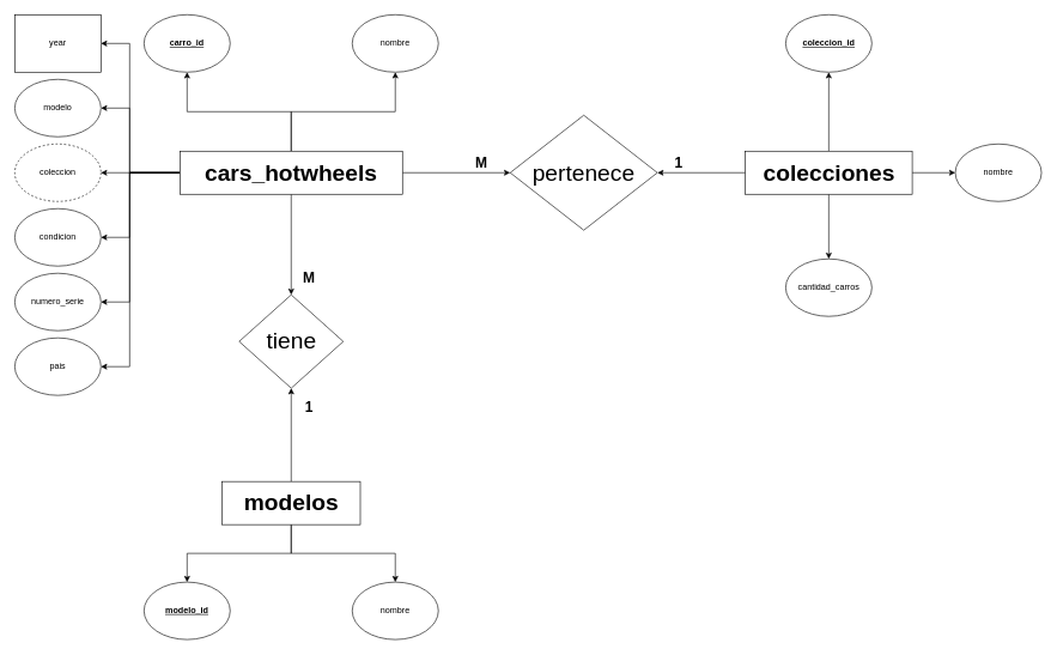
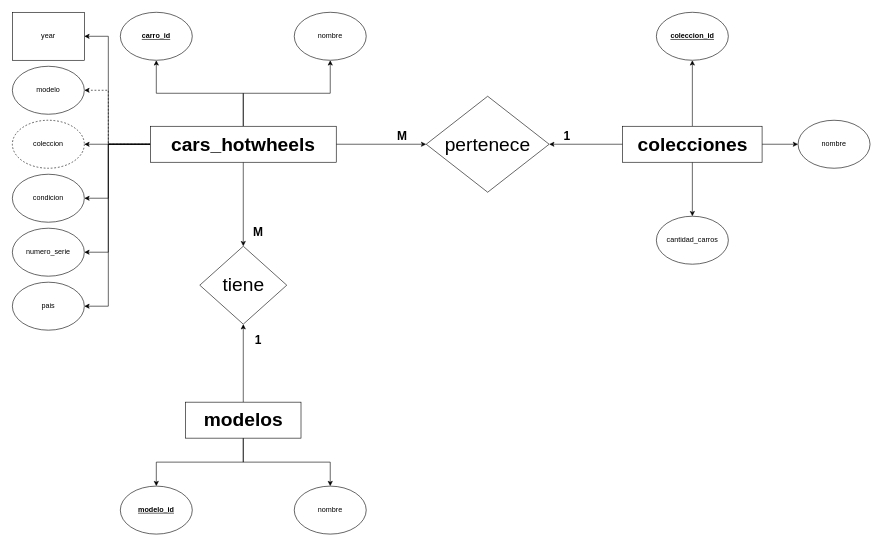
- <mxCell id="5" style="edgeStyle=orthogonalEdgeStyle;rounded=0;orthogonalLoop=1;jettySize=auto;html=1;exitX=0;exitY=0.5;exitDx=0;exitDy=0;entryX=1;entryY=0.5;entryDx=0;entryDy=0;" edge="1" parent="1" source="12" target="16"><mxGeometry relative="1" as="geometry"><Array as="points"><mxPoint x="180" y="240" /><mxPoint x="180" y="150" /></Array></mxGeometry></mxCell>
+ <mxCell id="5" style="edgeStyle=orthogonalEdgeStyle;rounded=0;orthogonalLoop=1;jettySize=auto;html=1;exitX=0;exitY=0.5;exitDx=0;exitDy=0;entryX=1;entryY=0.5;entryDx=0;entryDy=0;dashed=1;" edge="1" parent="1" source="12" target="16"><mxGeometry relative="1" as="geometry"><Array as="points"><mxPoint x="180" y="240" /><mxPoint x="180" y="150" /></Array></mxGeometry></mxCell>
